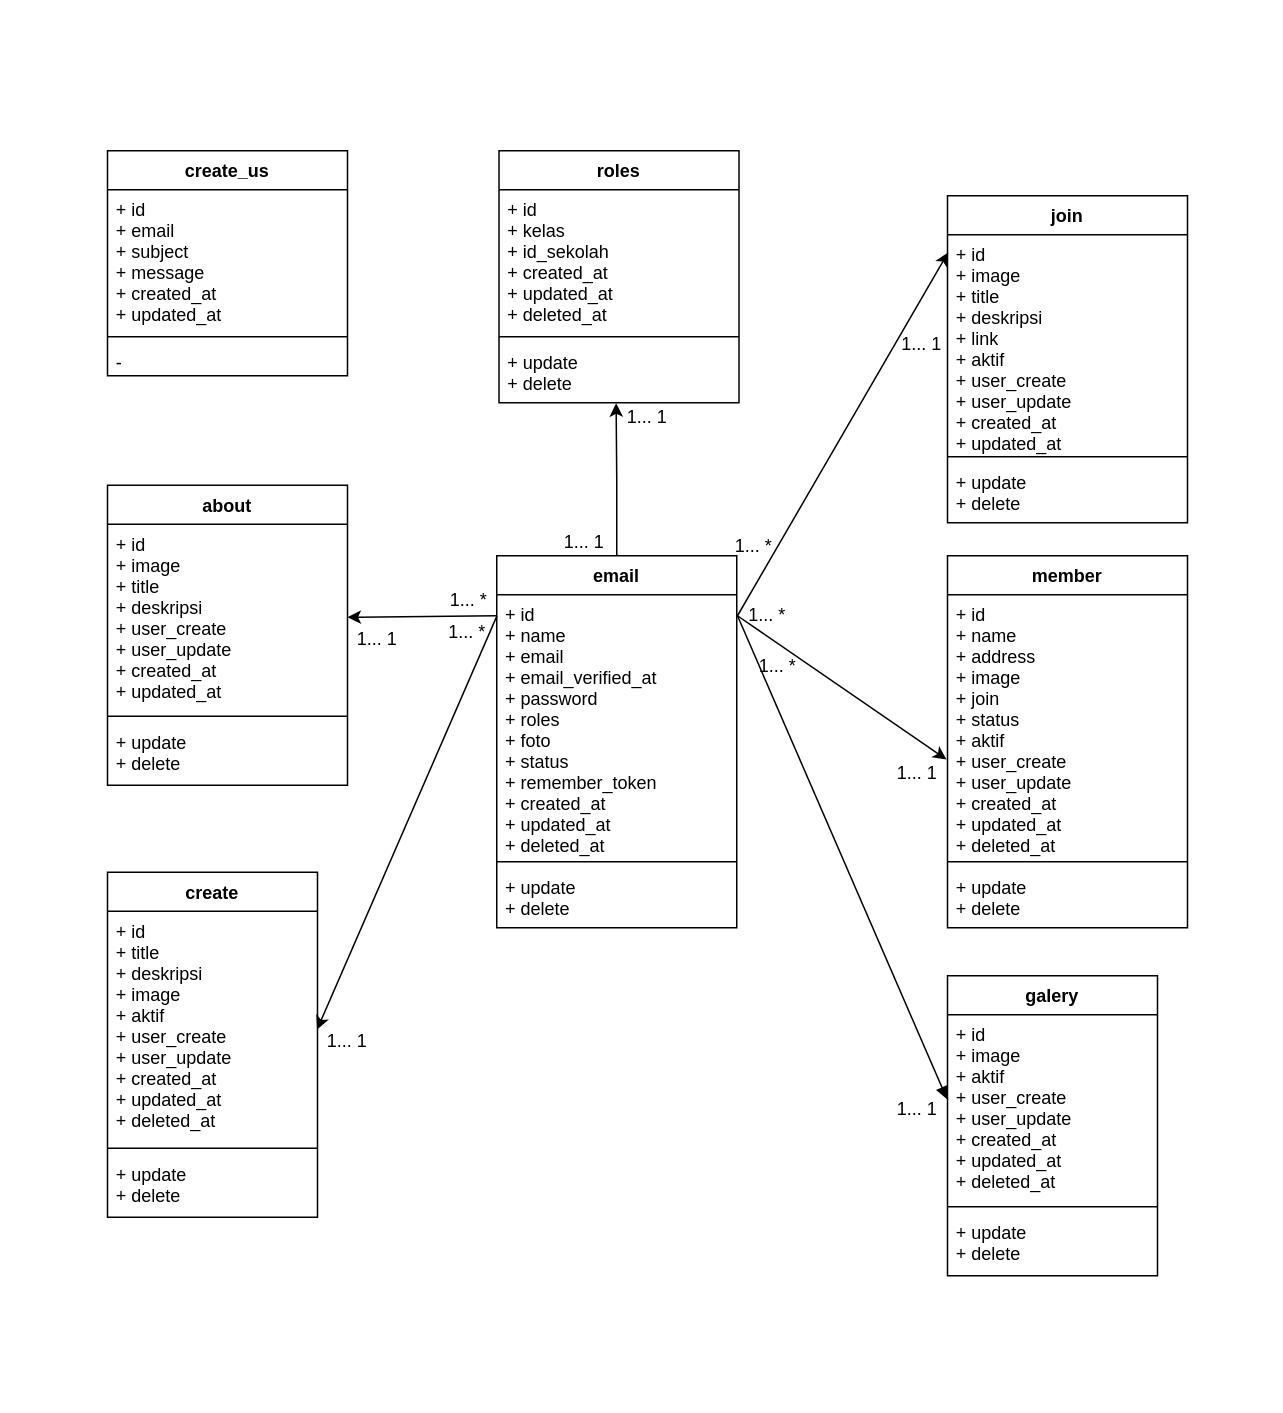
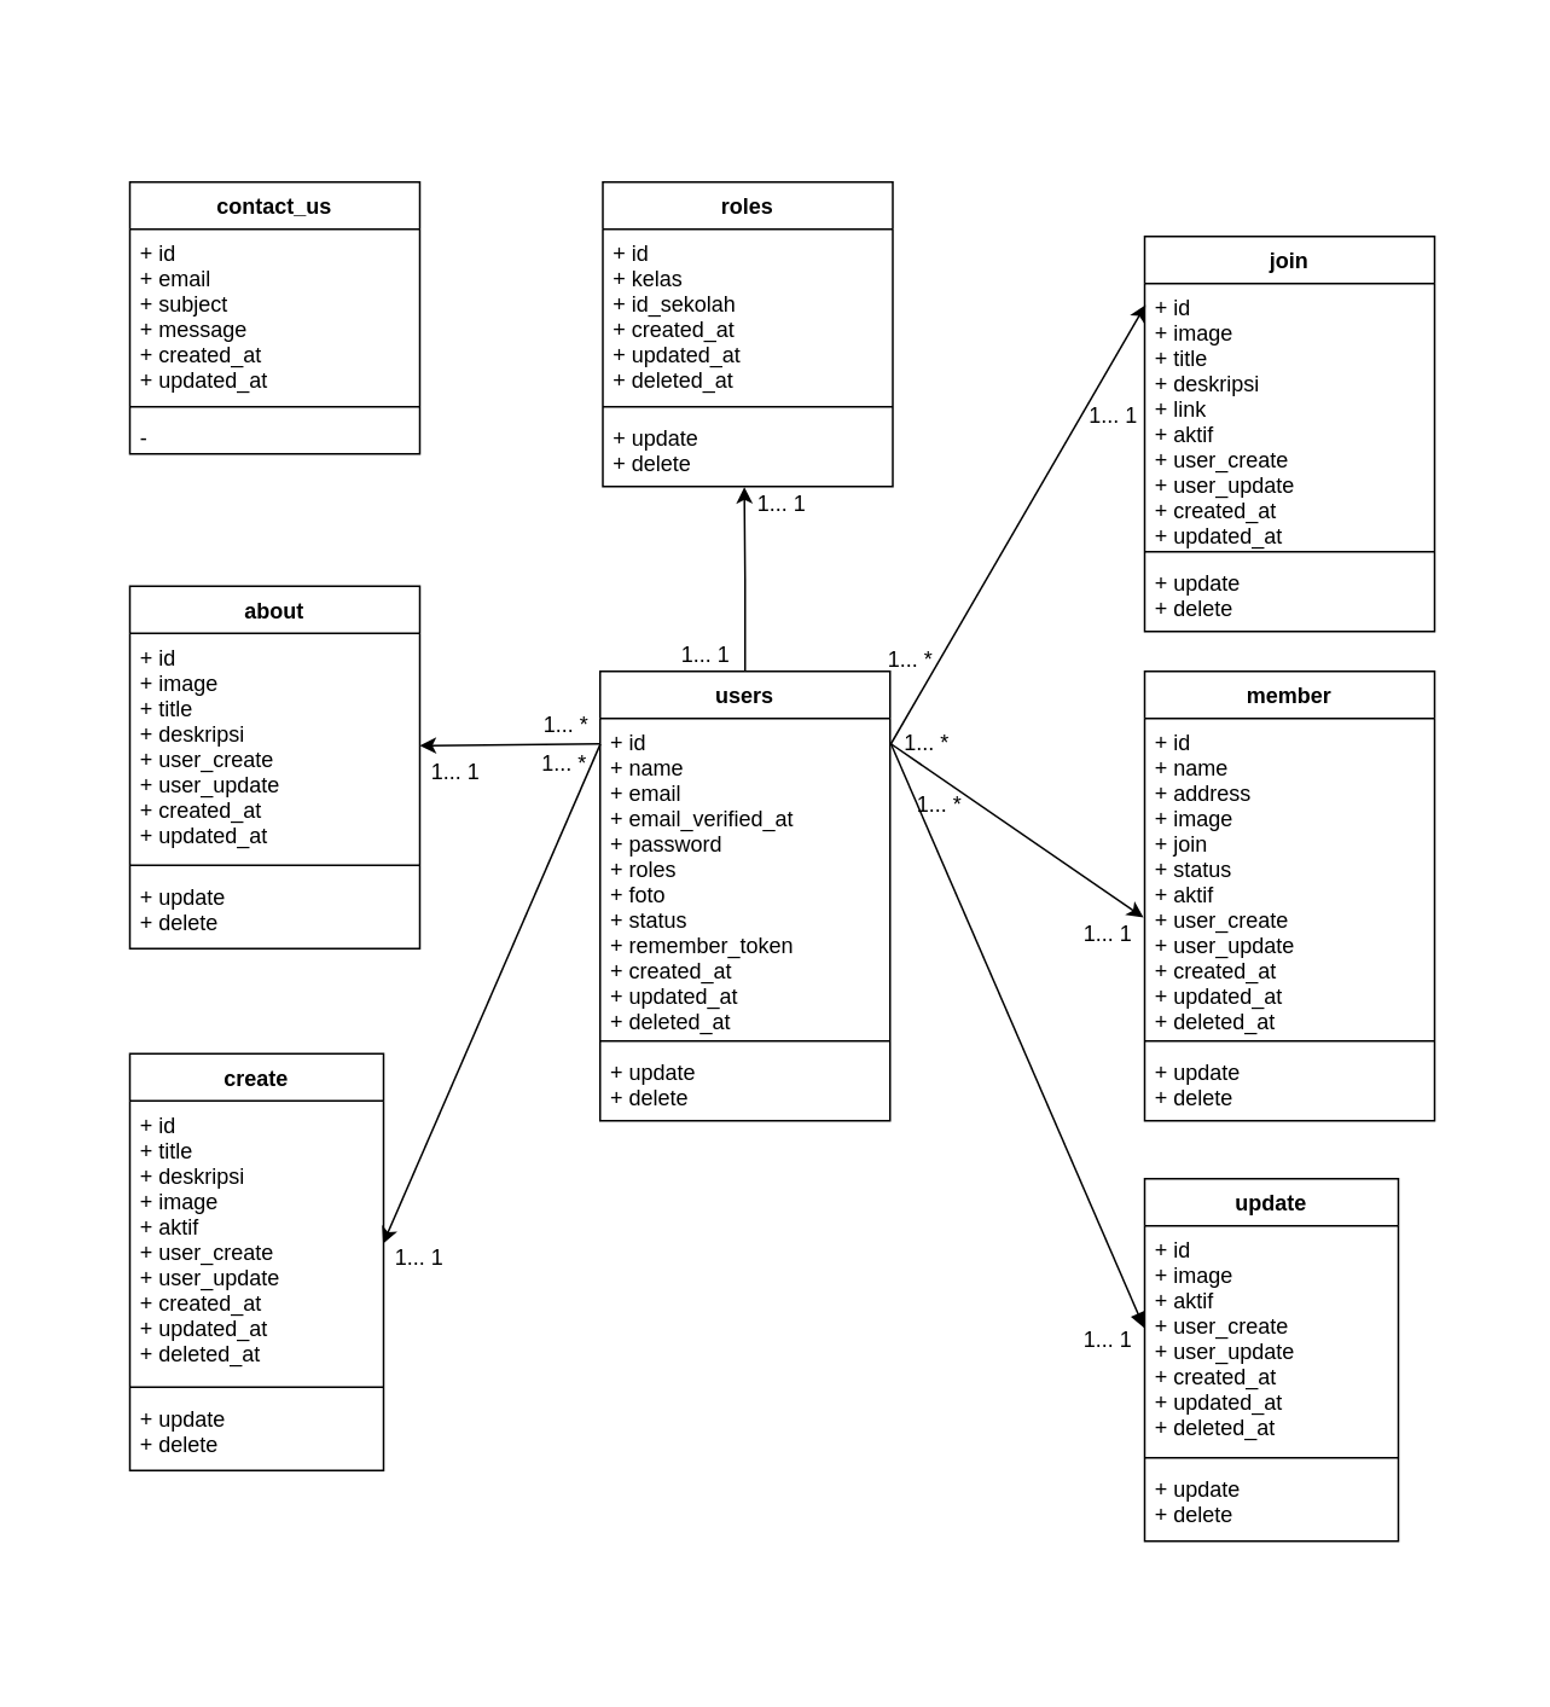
- <mxCell id="27" value="create_us" style="swimlane;fontStyle=1;align=center;verticalAlign=top;childLayout=stackLayout;horizontal=1;startSize=26;horizontalStack=0;resizeParent=1;resizeParentMax=0;resizeLast=0;collapsible=1;marginBottom=0;" parent="1" vertex="1"><mxGeometry x="71" y="100" width="160" height="150" as="geometry" /></mxCell>
+ <mxCell id="27" value="contact_us" style="swimlane;fontStyle=1;align=center;verticalAlign=top;childLayout=stackLayout;horizontal=1;startSize=26;horizontalStack=0;resizeParent=1;resizeParentMax=0;resizeLast=0;collapsible=1;marginBottom=0;" parent="1" vertex="1"><mxGeometry x="71" y="100" width="160" height="150" as="geometry" /></mxCell>
- <mxCell id="7" value="email" style="swimlane;fontStyle=1;align=center;verticalAlign=top;childLayout=stackLayout;horizontal=1;startSize=26;horizontalStack=0;resizeParent=1;resizeParentMax=0;resizeLast=0;collapsible=1;marginBottom=0;" parent="1" vertex="1"><mxGeometry x="330.5" y="370" width="160" height="248" as="geometry" /></mxCell>
+ <mxCell id="7" value="users" style="swimlane;fontStyle=1;align=center;verticalAlign=top;childLayout=stackLayout;horizontal=1;startSize=26;horizontalStack=0;resizeParent=1;resizeParentMax=0;resizeLast=0;collapsible=1;marginBottom=0;" parent="1" vertex="1"><mxGeometry x="330.5" y="370" width="160" height="248" as="geometry" /></mxCell>
- <mxCell id="23" value="galery" style="swimlane;fontStyle=1;align=center;verticalAlign=top;childLayout=stackLayout;horizontal=1;startSize=26;horizontalStack=0;resizeParent=1;resizeParentMax=0;resizeLast=0;collapsible=1;marginBottom=0;" parent="1" vertex="1"><mxGeometry x="631" y="650" width="140" height="200" as="geometry"><mxRectangle x="100" y="80" width="60" height="26" as="alternateBounds" /></mxGeometry></mxCell>
+ <mxCell id="23" value="update" style="swimlane;fontStyle=1;align=center;verticalAlign=top;childLayout=stackLayout;horizontal=1;startSize=26;horizontalStack=0;resizeParent=1;resizeParentMax=0;resizeLast=0;collapsible=1;marginBottom=0;" parent="1" vertex="1"><mxGeometry x="631" y="650" width="140" height="200" as="geometry"><mxRectangle x="100" y="80" width="60" height="26" as="alternateBounds" /></mxGeometry></mxCell>
